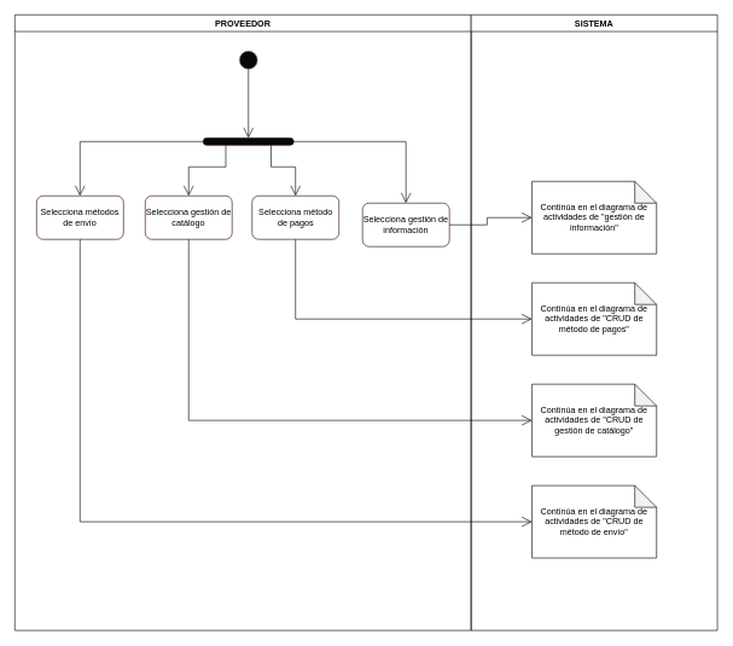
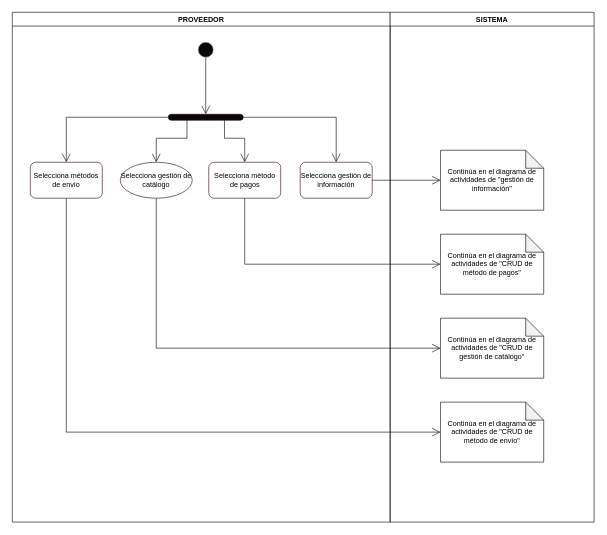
- <mxCell id="9" value="Selecciona gestión de catálogo" style="rounded=1;whiteSpace=wrap;html=1;strokeColor=#330000;fillColor=#FFFFFF;gradientColor=none;" vertex="1" parent="2"><mxGeometry x="180" y="250" width="120" height="60" as="geometry" /></mxCell>
+ <mxCell id="9" value="Selecciona gestión de catálogo" style="ellipse;whiteSpace=wrap;html=1;strokeColor=#330000;fillColor=#FFFFFF;gradientColor=none;" vertex="1" parent="2"><mxGeometry x="180" y="250" width="120" height="60" as="geometry" /></mxCell>
- <mxCell id="13" value="Selecciona gestión de información" style="rounded=1;whiteSpace=wrap;html=1;strokeColor=#330000;fillColor=#FFFFFF;gradientColor=none;" vertex="1" parent="2"><mxGeometry x="480" y="260" width="120" height="60" as="geometry" /></mxCell>
+ <mxCell id="13" value="Selecciona gestión de información" style="rounded=1;whiteSpace=wrap;html=1;strokeColor=#330000;fillColor=#FFFFFF;gradientColor=none;" vertex="1" parent="2"><mxGeometry x="480" y="250" width="120" height="60" as="geometry" /></mxCell>
